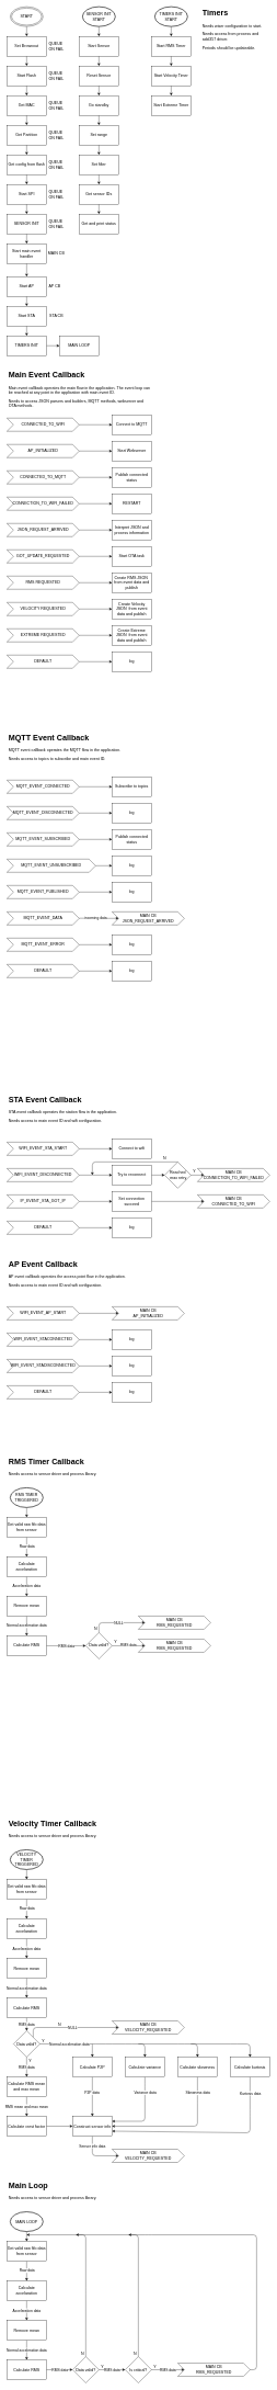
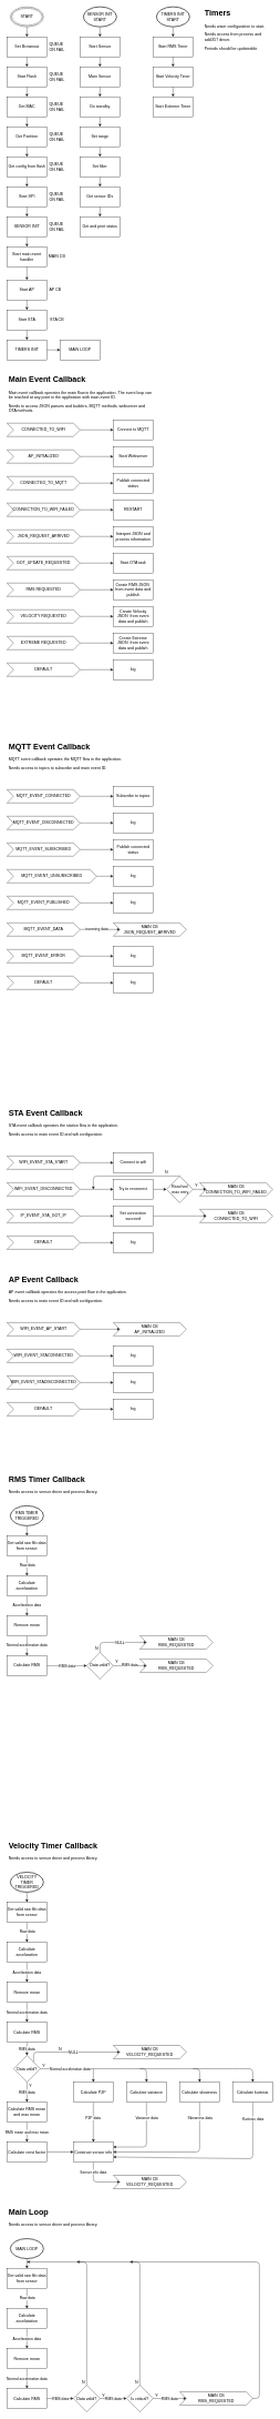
- <mxCell id="17" value="Reset Sensor" style="whiteSpace=wrap;html=1;" parent="1" vertex="1"><mxGeometry x="240" y="200" width="120" height="60" as="geometry" /></mxCell>
+ <mxCell id="17" value="Main Sensor" style="whiteSpace=wrap;html=1;" parent="1" vertex="1"><mxGeometry x="240" y="200" width="120" height="60" as="geometry" /></mxCell>
